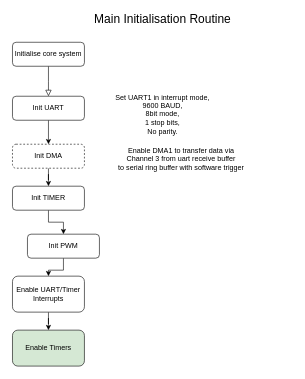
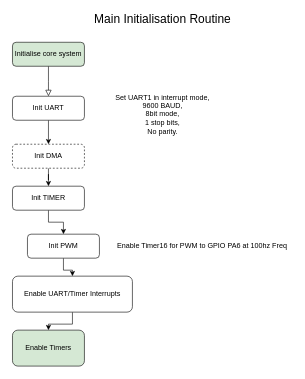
- <mxCell id="3" value="Initialise core system" style="rounded=1;whiteSpace=wrap;html=1;fontSize=12;glass=0;strokeWidth=1;shadow=0;" parent="1" vertex="1"><mxGeometry x="20" y="70" width="120" height="40" as="geometry" /></mxCell>
+ <mxCell id="3" value="Initialise core system" style="rounded=1;whiteSpace=wrap;html=1;fontSize=12;glass=0;strokeWidth=1;shadow=0;fillColor=#d5e8d4;" parent="1" vertex="1"><mxGeometry x="20" y="70" width="120" height="40" as="geometry" /></mxCell>
- <mxCell id="11" value="Enable DMA1 to transfer data via &lt;br&gt;Channel 3 from uart receive buffer&lt;br&gt;to serial ring buffer with software trigger" style="text;html=1;align=center;verticalAlign=middle;resizable=0;points=[];autosize=1;" parent="1" vertex="1"><mxGeometry x="186" y="240" width="230" height="50" as="geometry" /></mxCell>
+ <mxCell id="14" value="Enable Timer16 for PWM to GPIO PA6 at 100hz Freq" style="text;html=1;align=center;verticalAlign=middle;resizable=0;points=[];autosize=1;" parent="1" vertex="1"><mxGeometry x="186" y="400" width="300" height="20" as="geometry" /></mxCell>
- <mxCell id="16" value="Enable UART/Timer Interrupts" style="whiteSpace=wrap;html=1;rounded=1;shadow=0;strokeWidth=1;glass=0;" parent="1" vertex="1"><mxGeometry x="20" y="460" width="120" height="60" as="geometry" /></mxCell>
+ <mxCell id="16" value="Enable UART/Timer Interrupts" style="whiteSpace=wrap;html=1;rounded=1;shadow=0;strokeWidth=1;glass=0;" parent="1" vertex="1"><mxGeometry x="20" y="460" width="200" height="60" as="geometry" /></mxCell>
